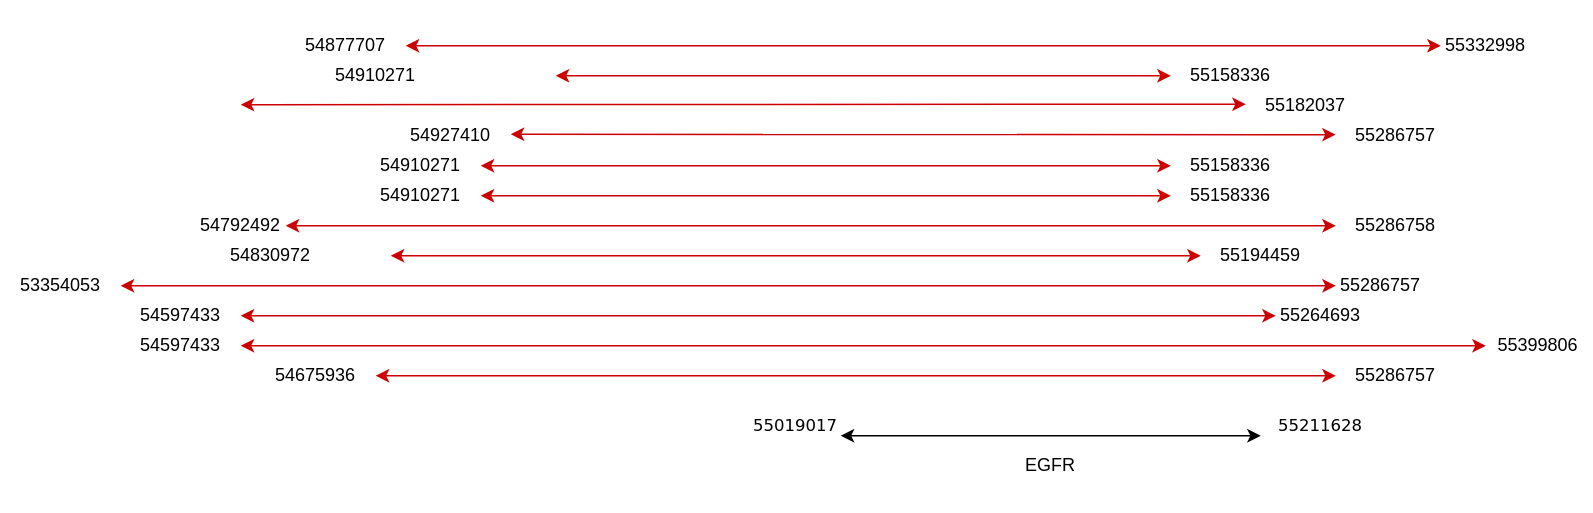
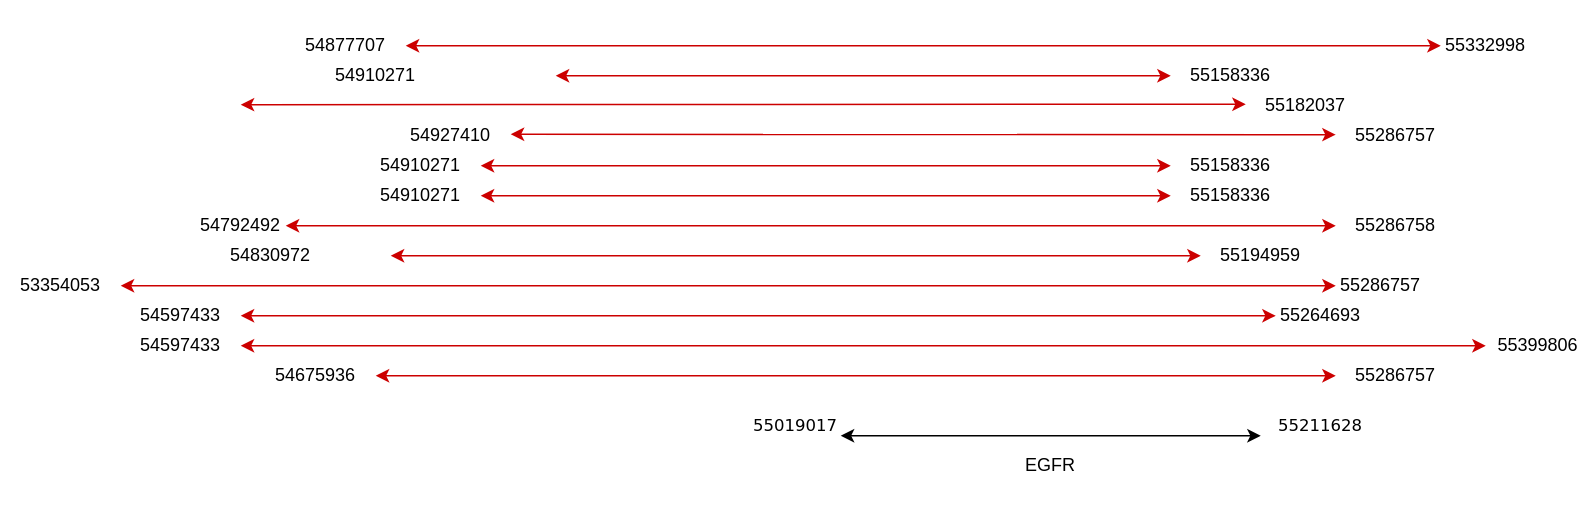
- <mxCell id="26" value="55194459" style="text;html=1;strokeColor=none;fillColor=none;align=center;verticalAlign=middle;whiteSpace=wrap;rounded=0;" vertex="1" parent="1"><mxGeometry x="820" y="160" width="40" height="20" as="geometry" /></mxCell>
+ <mxCell id="26" value="55194959" style="text;html=1;strokeColor=none;fillColor=none;align=center;verticalAlign=middle;whiteSpace=wrap;rounded=0;" vertex="1" parent="1"><mxGeometry x="820" y="160" width="40" height="20" as="geometry" /></mxCell>
